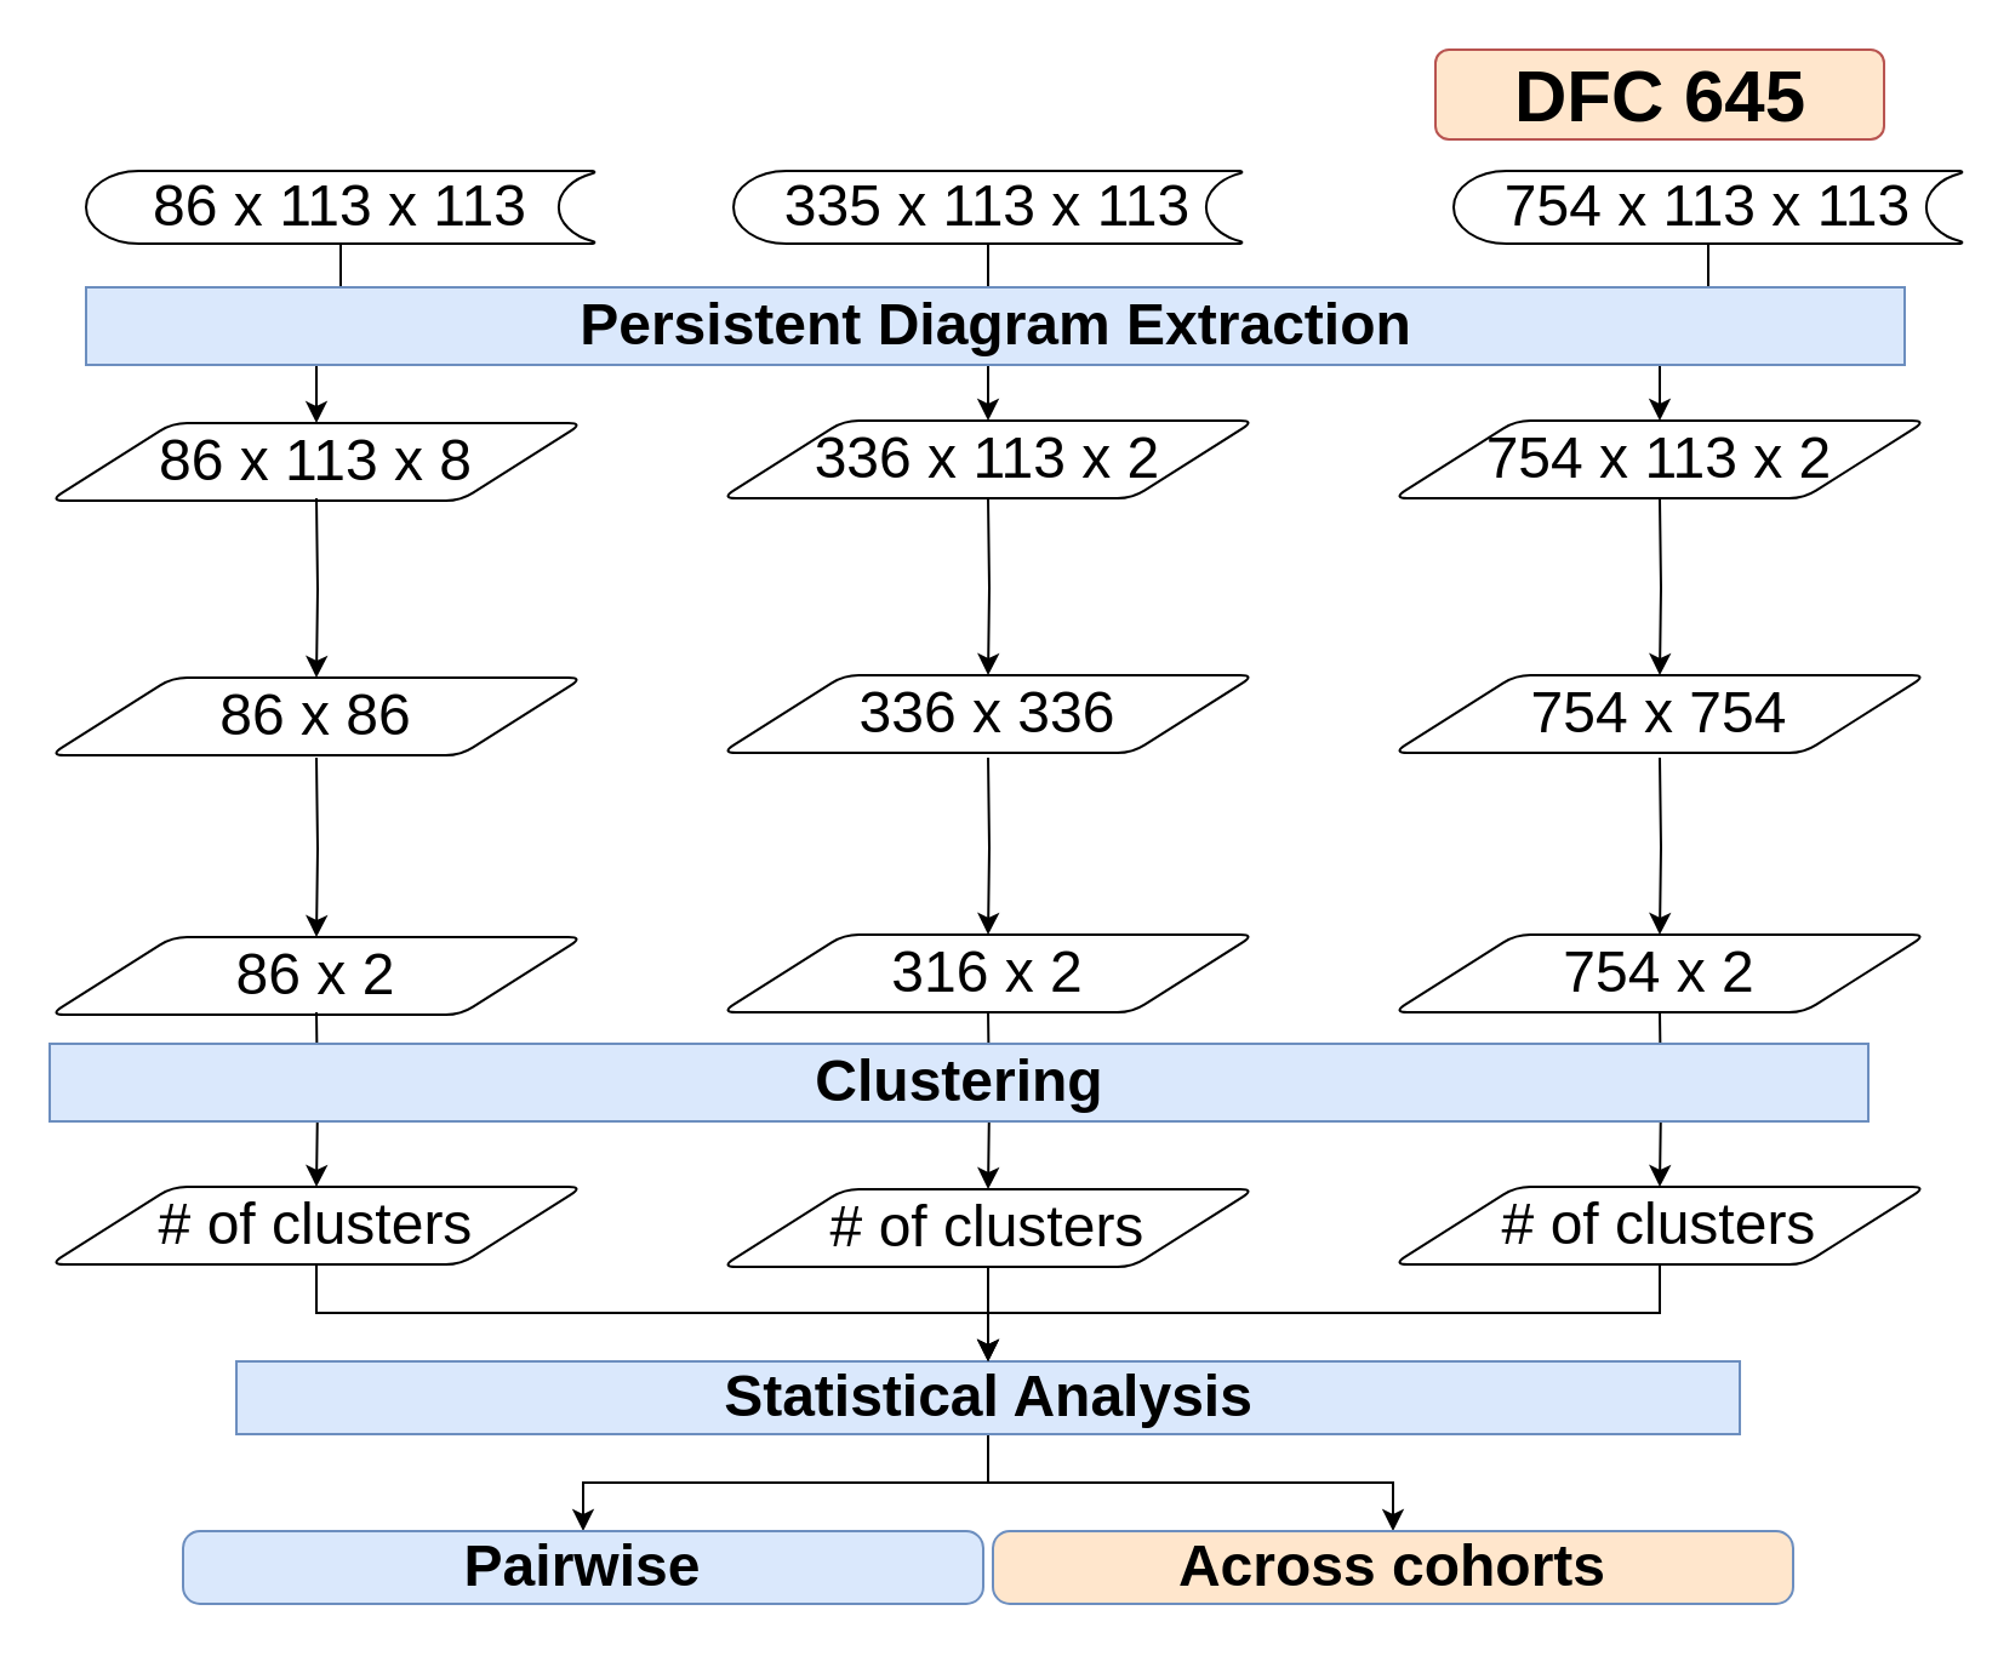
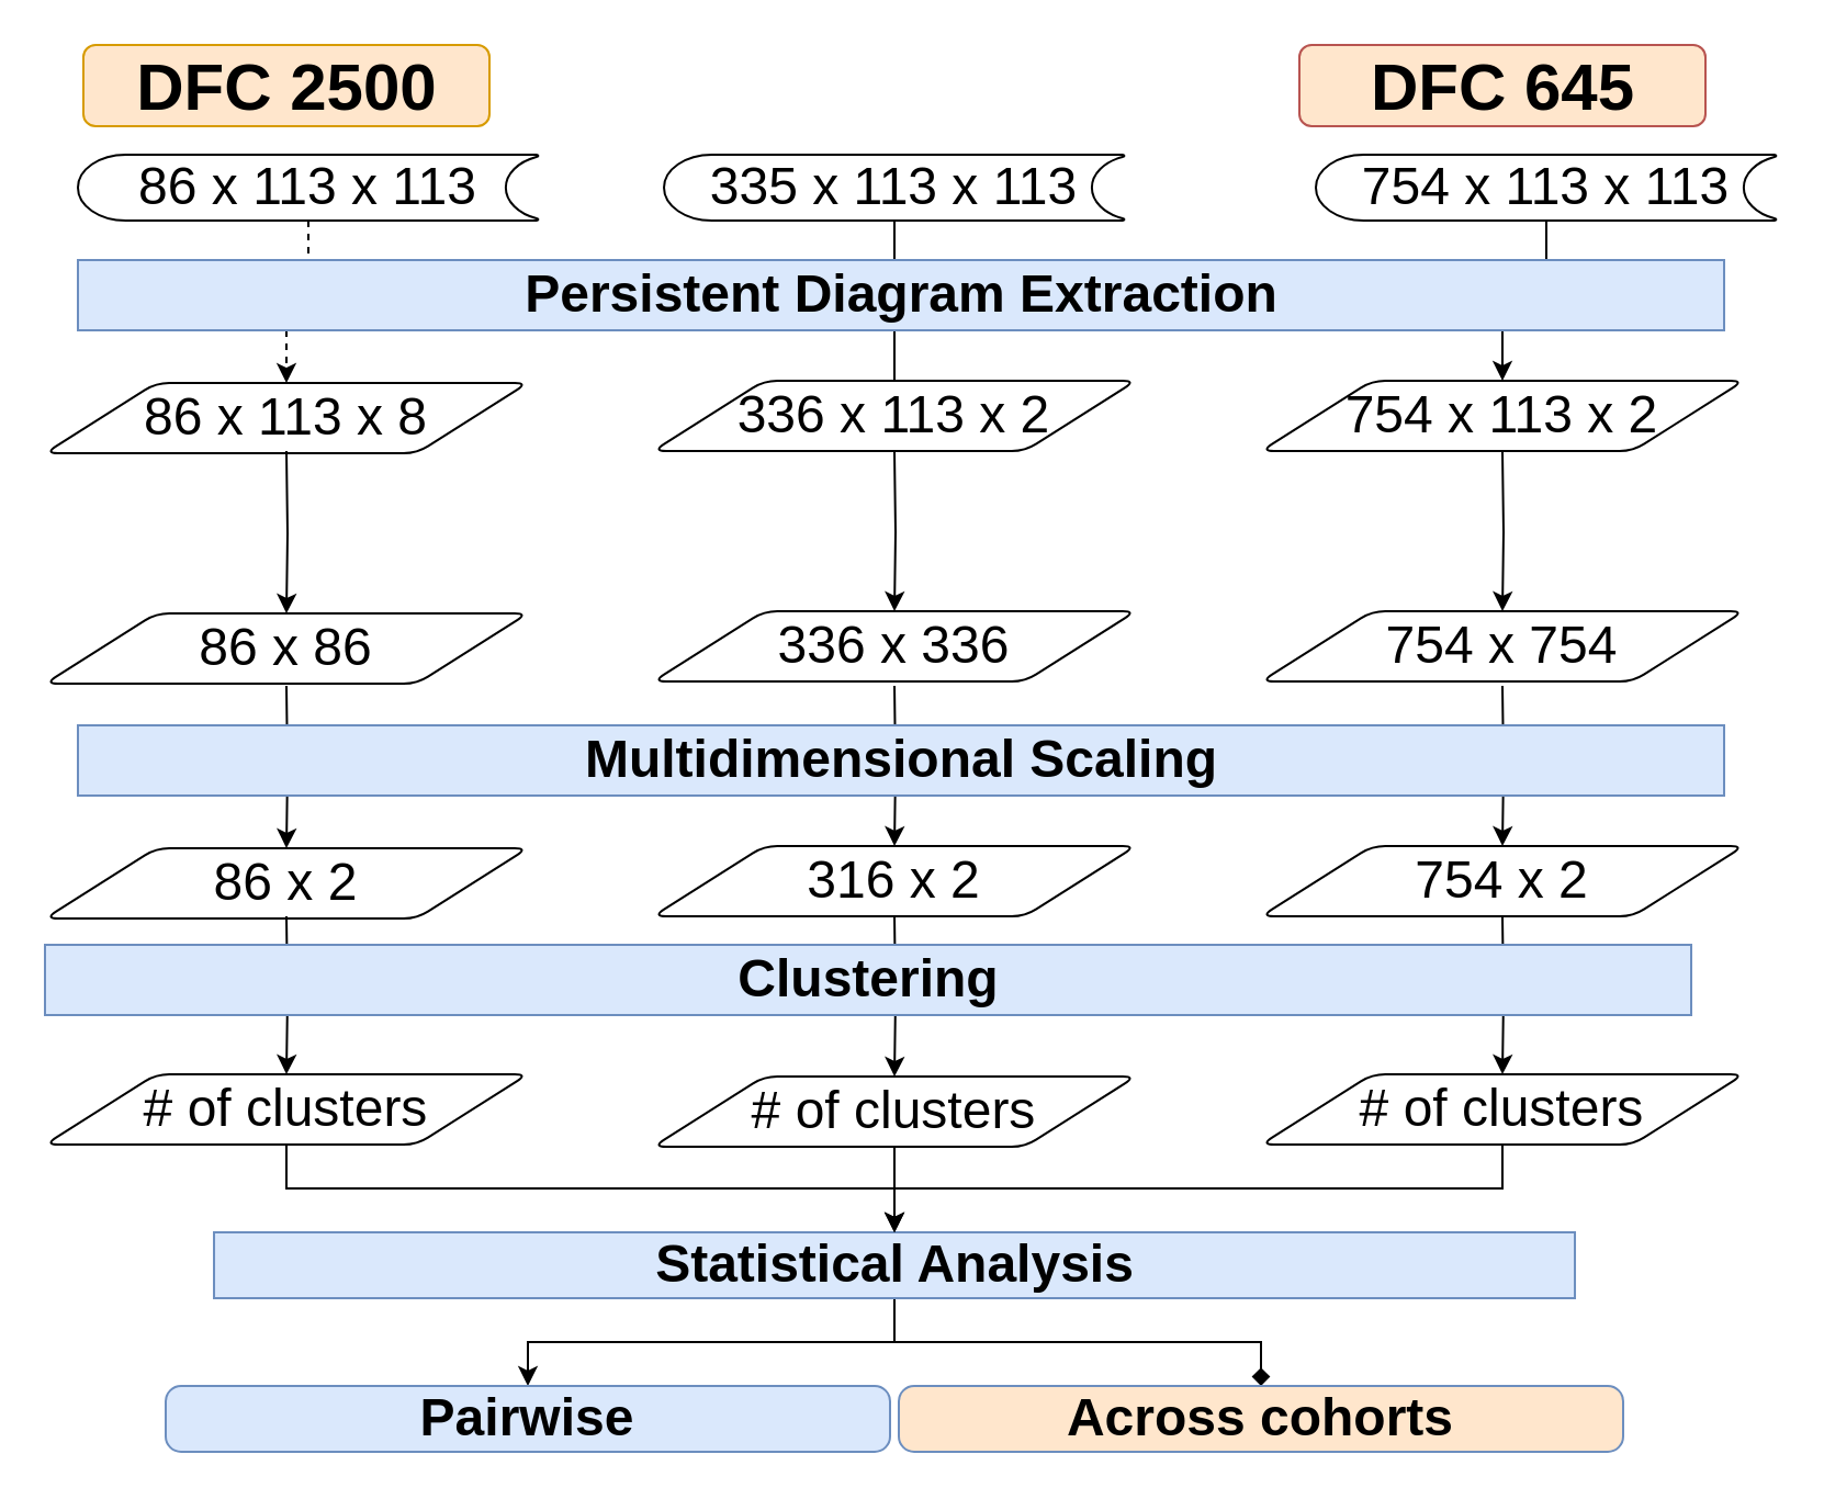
+ <mxCell id="14" value="&lt;font style=&quot;font-size: 30px&quot;&gt;&lt;b&gt;DFC 2500&lt;/b&gt;&lt;/font&gt;" style="rounded=1;whiteSpace=wrap;html=1;strokeWidth=1;fillColor=#ffe6cc;strokeColor=#d79b00;" parent="1" vertex="1"><mxGeometry x="37.5" y="20" width="185" height="37" as="geometry" /></mxCell>
- <mxCell id="4" style="edgeStyle=orthogonalEdgeStyle;rounded=0;orthogonalLoop=1;jettySize=auto;html=1;strokeWidth=1;fontSize=24;" parent="1" source="5" target="6" edge="1"><mxGeometry relative="1" as="geometry" /></mxCell>
+ <mxCell id="4" style="edgeStyle=orthogonalEdgeStyle;rounded=0;orthogonalLoop=1;jettySize=auto;html=1;strokeWidth=1;fontSize=24;dashed=1;" parent="1" source="5" target="6" edge="1"><mxGeometry relative="1" as="geometry" /></mxCell>
- <mxCell id="3" style="edgeStyle=orthogonalEdgeStyle;rounded=0;orthogonalLoop=1;jettySize=auto;html=1;entryX=0.5;entryY=0;entryDx=0;entryDy=0;strokeWidth=1;fontSize=24;" parent="1" source="10" target="11" edge="1"><mxGeometry relative="1" as="geometry" /></mxCell>
+ <mxCell id="3" style="edgeStyle=orthogonalEdgeStyle;rounded=0;orthogonalLoop=1;jettySize=auto;html=1;entryX=0.5;entryY=0;entryDx=0;entryDy=0;strokeWidth=1;fontSize=24;endArrow=none;" parent="1" source="10" target="11" edge="1"><mxGeometry relative="1" as="geometry" /></mxCell>
+ <mxCell id="24" value="&lt;span style=&quot;font-size: 24px&quot;&gt;&lt;b&gt;Multidimensional Scaling&lt;/b&gt;&lt;/span&gt;" style="html=1;dashed=0;whitespace=wrap;strokeWidth=1;fillColor=#dae8fc;strokeColor=#6c8ebf;" parent="1" vertex="1"><mxGeometry x="35" y="330" width="750" height="32" as="geometry" /></mxCell>
- <mxCell id="8" style="edgeStyle=orthogonalEdgeStyle;rounded=0;orthogonalLoop=1;jettySize=auto;html=1;entryX=0.5;entryY=0;entryDx=0;entryDy=0;strokeWidth=1;fontSize=24;" parent="1" source="9" target="35" edge="1"><mxGeometry relative="1" as="geometry" /></mxCell>
+ <mxCell id="8" style="edgeStyle=orthogonalEdgeStyle;rounded=0;orthogonalLoop=1;jettySize=auto;html=1;entryX=0.5;entryY=0;entryDx=0;entryDy=0;strokeWidth=1;fontSize=24;endArrow=diamond;" parent="1" source="9" target="35" edge="1"><mxGeometry relative="1" as="geometry" /></mxCell>
